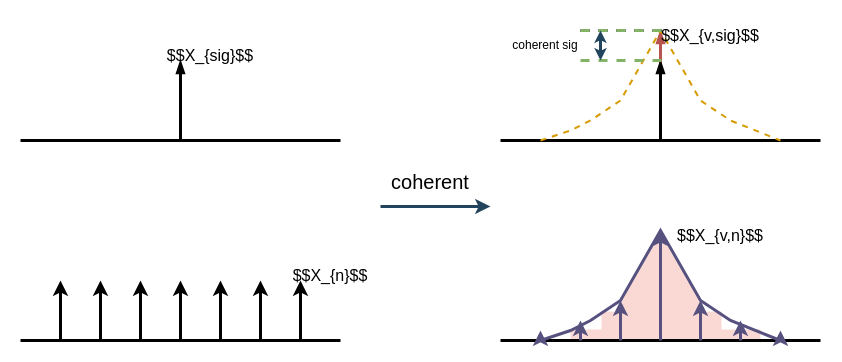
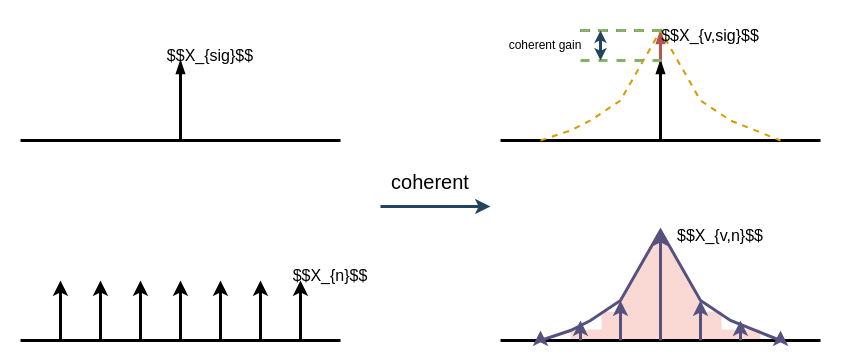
- <mxCell id="18" value="coherent sig" style="text;html=1;strokeColor=none;fillColor=none;align=center;verticalAlign=middle;whiteSpace=wrap;rounded=0;strokeWidth=3;" parent="1" vertex="1"><mxGeometry x="500" y="30" width="90" height="30" as="geometry" /></mxCell>
+ <mxCell id="18" value="coherent gain" style="text;html=1;strokeColor=none;fillColor=none;align=center;verticalAlign=middle;whiteSpace=wrap;rounded=0;strokeWidth=3;" parent="1" vertex="1"><mxGeometry x="500" y="30" width="90" height="30" as="geometry" /></mxCell>
